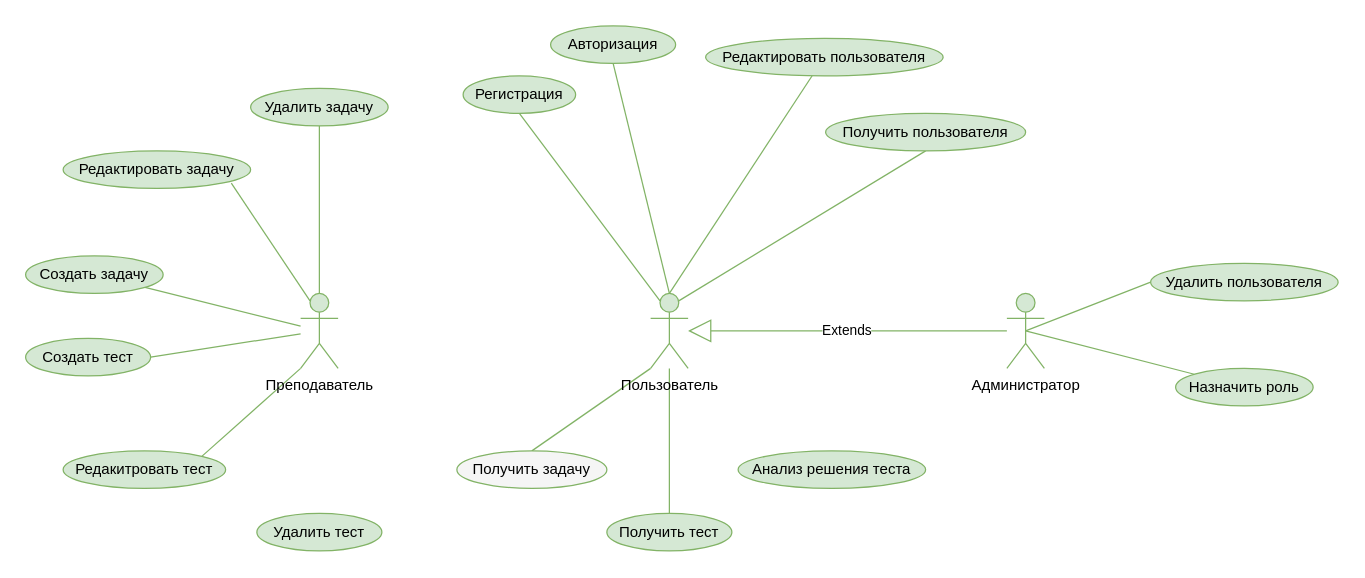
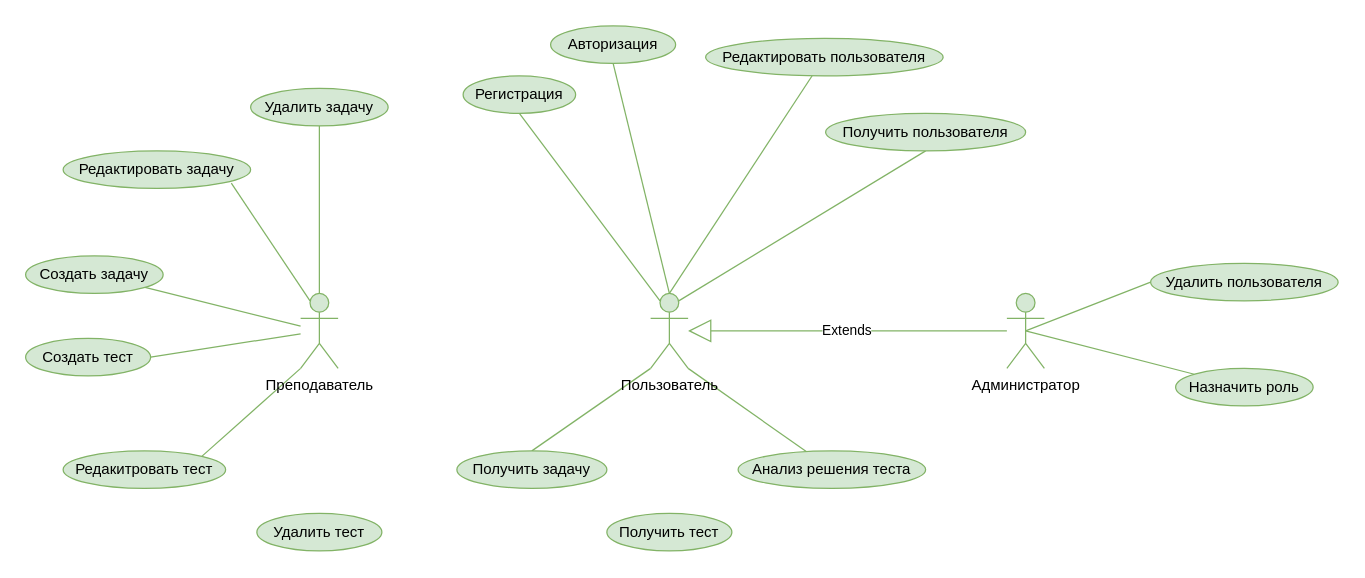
+ <mxCell id="9" style="rounded=0;orthogonalLoop=1;jettySize=auto;html=1;exitX=1;exitY=1;exitDx=0;exitDy=0;exitPerimeter=0;endArrow=none;endFill=0;fillColor=#d5e8d4;strokeColor=#82b366;" parent="1" source="14" target="25" edge="1"><mxGeometry relative="1" as="geometry" /></mxCell>
- <mxCell id="8" style="edgeStyle=orthogonalEdgeStyle;rounded=0;orthogonalLoop=1;jettySize=auto;html=1;endArrow=none;endFill=0;fillColor=#d5e8d4;strokeColor=#82b366;" parent="1" source="14" target="26" edge="1"><mxGeometry relative="1" as="geometry" /></mxCell>
- <mxCell id="27" value="Получить задачу" style="ellipse;whiteSpace=wrap;html=1;fillColor=#f5f5f5;strokeColor=#82b366;" parent="1" vertex="1"><mxGeometry x="365" y="360" width="120" height="30" as="geometry" /></mxCell>
+ <mxCell id="27" value="Получить задачу" style="ellipse;whiteSpace=wrap;html=1;fillColor=#d5e8d4;strokeColor=#82b366;" parent="1" vertex="1"><mxGeometry x="365" y="360" width="120" height="30" as="geometry" /></mxCell>
